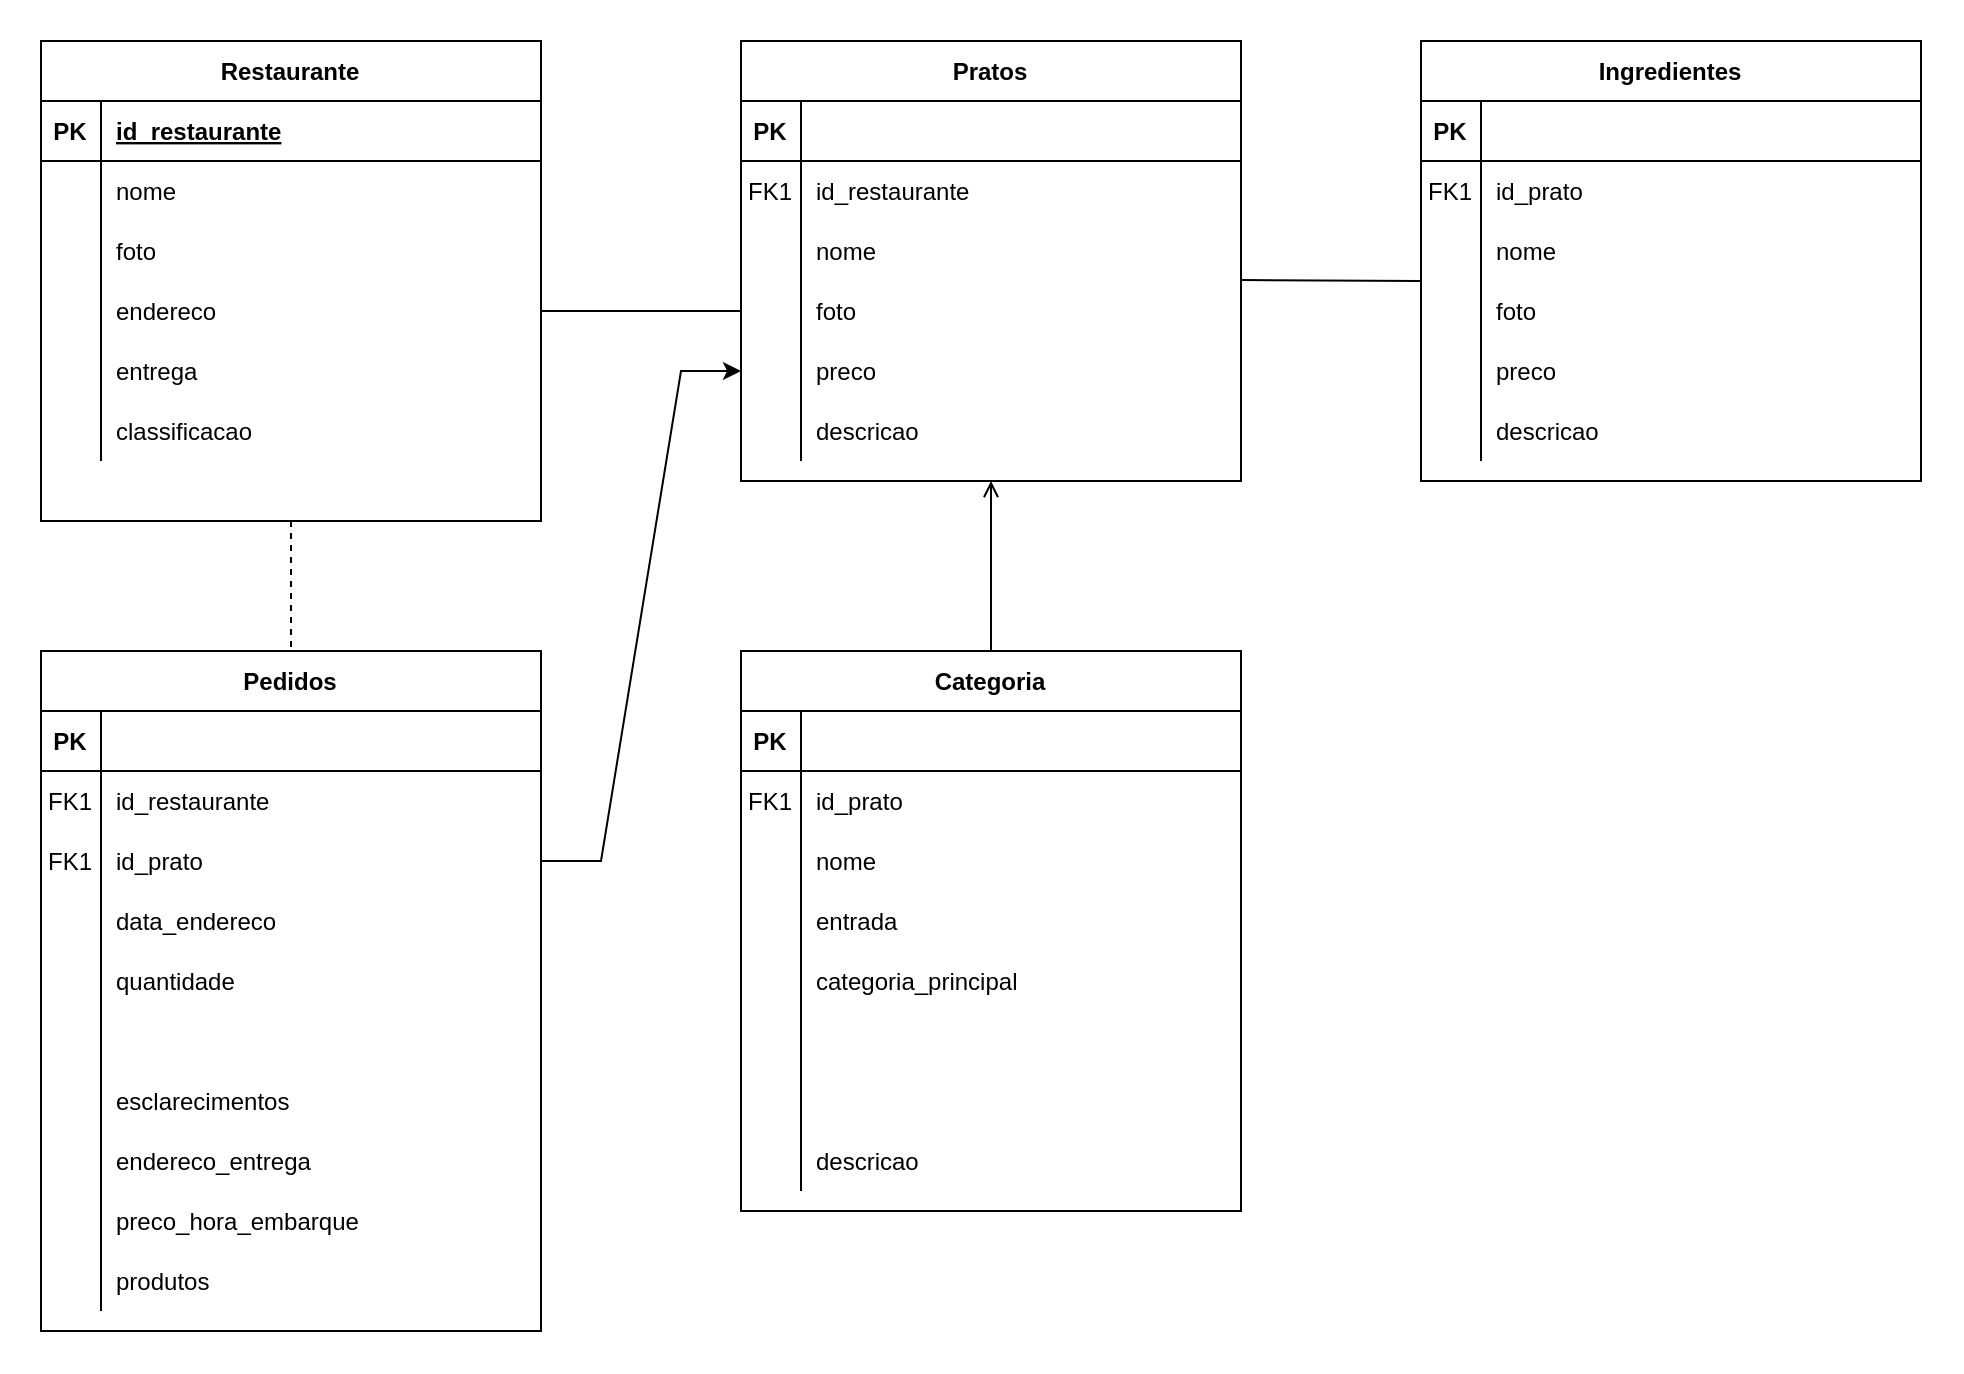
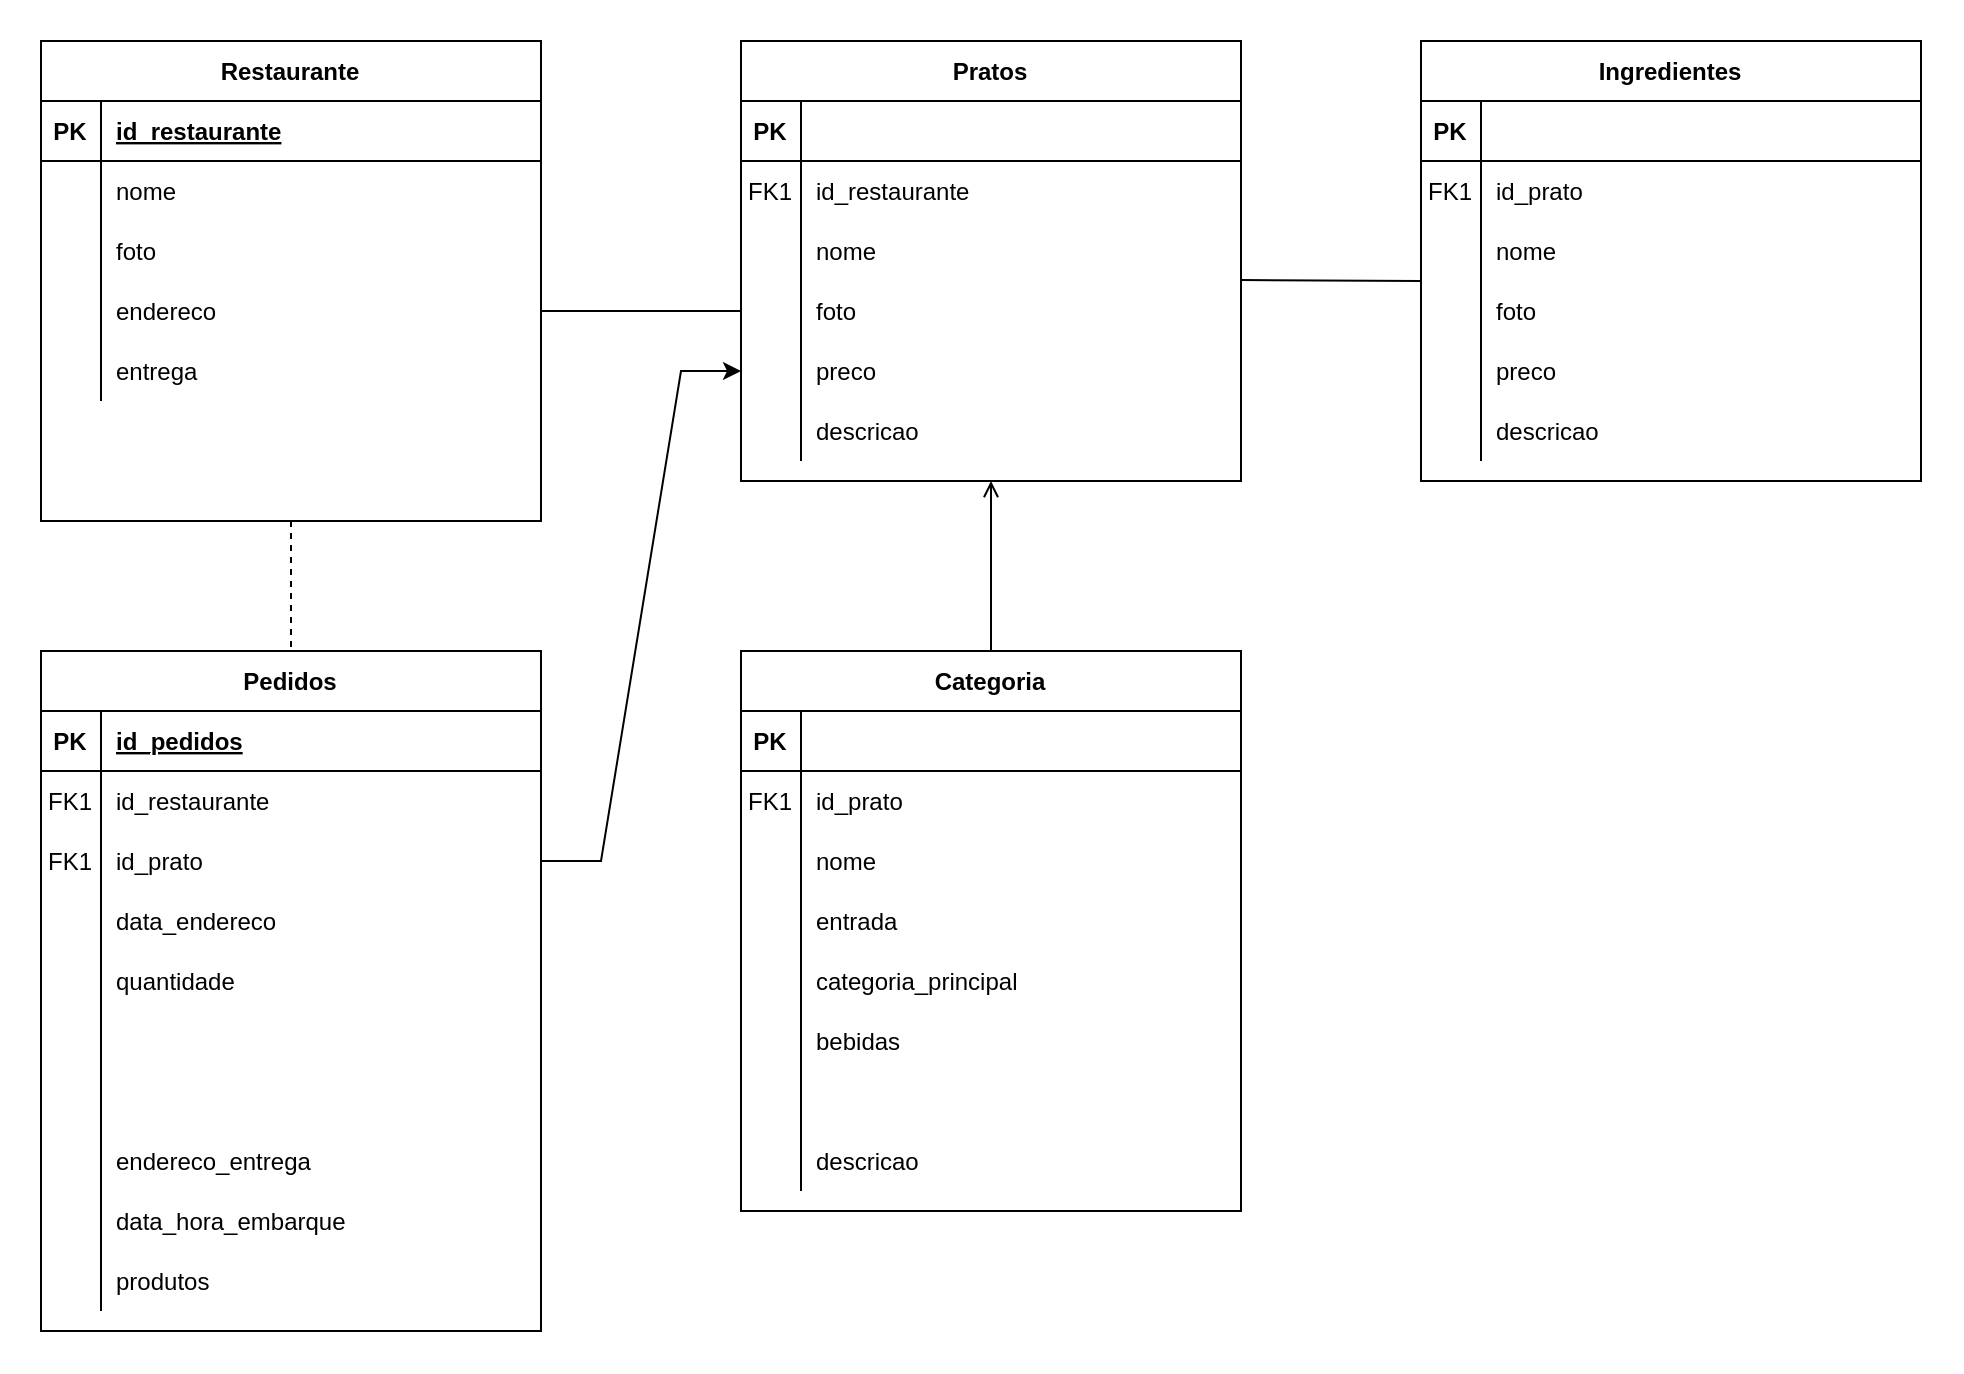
- <mxCell id="61" value="classificacao" style="shape=partialRectangle;overflow=hidden;connectable=0;fillColor=none;top=0;left=0;bottom=0;right=0;align=left;spacingLeft=6;" vertex="1" parent="59"><mxGeometry x="30" width="220" height="30" as="geometry" /></mxCell>
+ <mxCell id="65" value="id_pedidos" style="shape=partialRectangle;overflow=hidden;connectable=0;fillColor=none;top=0;left=0;bottom=0;right=0;align=left;spacingLeft=6;fontStyle=5;" vertex="1" parent="63"><mxGeometry x="30" width="220" height="30" as="geometry" /></mxCell>
+ <mxCell id="19" value="bebidas" style="shape=partialRectangle;overflow=hidden;connectable=0;fillColor=none;top=0;left=0;bottom=0;right=0;align=left;spacingLeft=6;" vertex="1" parent="17"><mxGeometry x="30" width="220" height="30" as="geometry" /></mxCell>
- <mxCell id="82" value="esclarecimentos" style="shape=partialRectangle;overflow=hidden;connectable=0;fillColor=none;top=0;left=0;bottom=0;right=0;align=left;spacingLeft=6;" vertex="1" parent="80"><mxGeometry x="30" width="220" height="30" as="geometry" /></mxCell>
- <mxCell id="88" value="preco_hora_embarque" style="shape=partialRectangle;overflow=hidden;connectable=0;fillColor=none;top=0;left=0;bottom=0;right=0;align=left;spacingLeft=6;" vertex="1" parent="86"><mxGeometry x="30" width="220" height="30" as="geometry" /></mxCell>
+ <mxCell id="88" value="data_hora_embarque" style="shape=partialRectangle;overflow=hidden;connectable=0;fillColor=none;top=0;left=0;bottom=0;right=0;align=left;spacingLeft=6;" vertex="1" parent="86"><mxGeometry x="30" width="220" height="30" as="geometry" /></mxCell>
